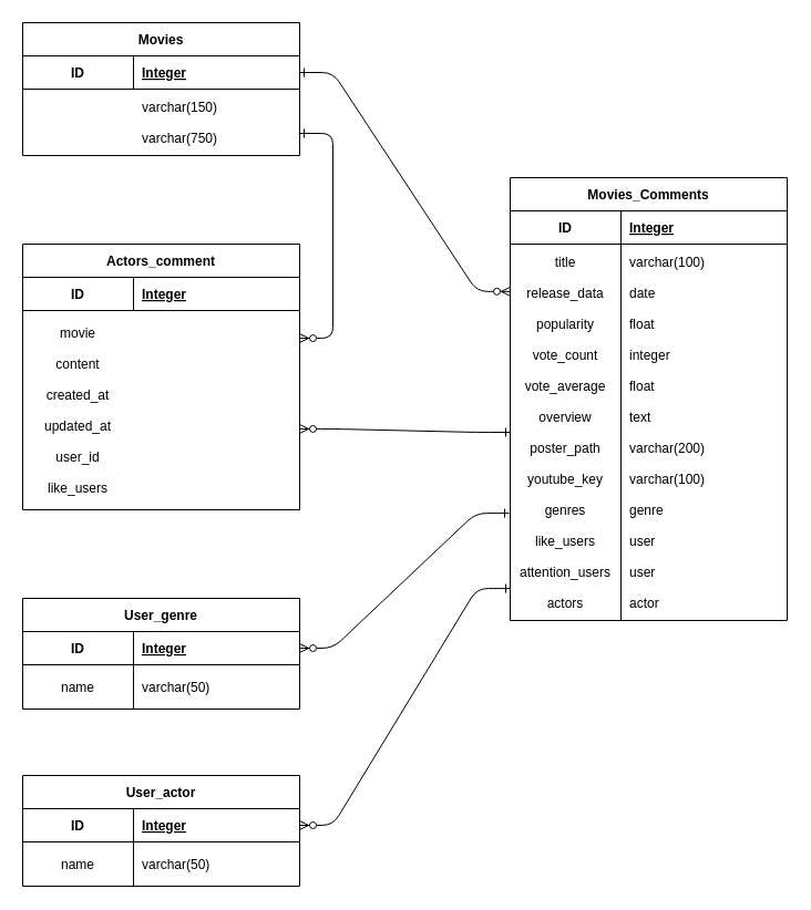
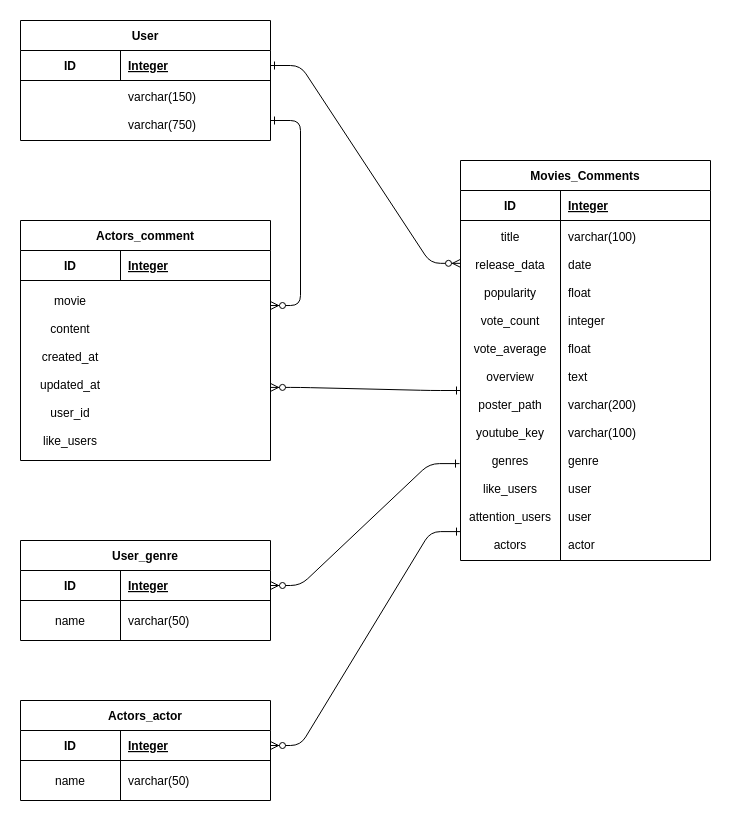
- <mxCell id="3" value="Movies" style="shape=table;startSize=30;container=1;collapsible=1;childLayout=tableLayout;fixedRows=1;rowLines=0;fontStyle=1;align=center;resizeLast=1;" parent="1" vertex="1"><mxGeometry x="20" y="20" width="250" height="120" as="geometry" /></mxCell>
+ <mxCell id="3" value="User" style="shape=table;startSize=30;container=1;collapsible=1;childLayout=tableLayout;fixedRows=1;rowLines=0;fontStyle=1;align=center;resizeLast=1;" parent="1" vertex="1"><mxGeometry x="20" y="20" width="250" height="120" as="geometry" /></mxCell>
- <mxCell id="23" value="User_actor" style="shape=table;startSize=30;container=1;collapsible=1;childLayout=tableLayout;fixedRows=1;rowLines=0;fontStyle=1;align=center;resizeLast=1;" vertex="1" parent="1"><mxGeometry x="20" y="700" width="250" height="100" as="geometry" /></mxCell>
+ <mxCell id="23" value="Actors_actor" style="shape=table;startSize=30;container=1;collapsible=1;childLayout=tableLayout;fixedRows=1;rowLines=0;fontStyle=1;align=center;resizeLast=1;" vertex="1" parent="1"><mxGeometry x="20" y="700" width="250" height="100" as="geometry" /></mxCell>
